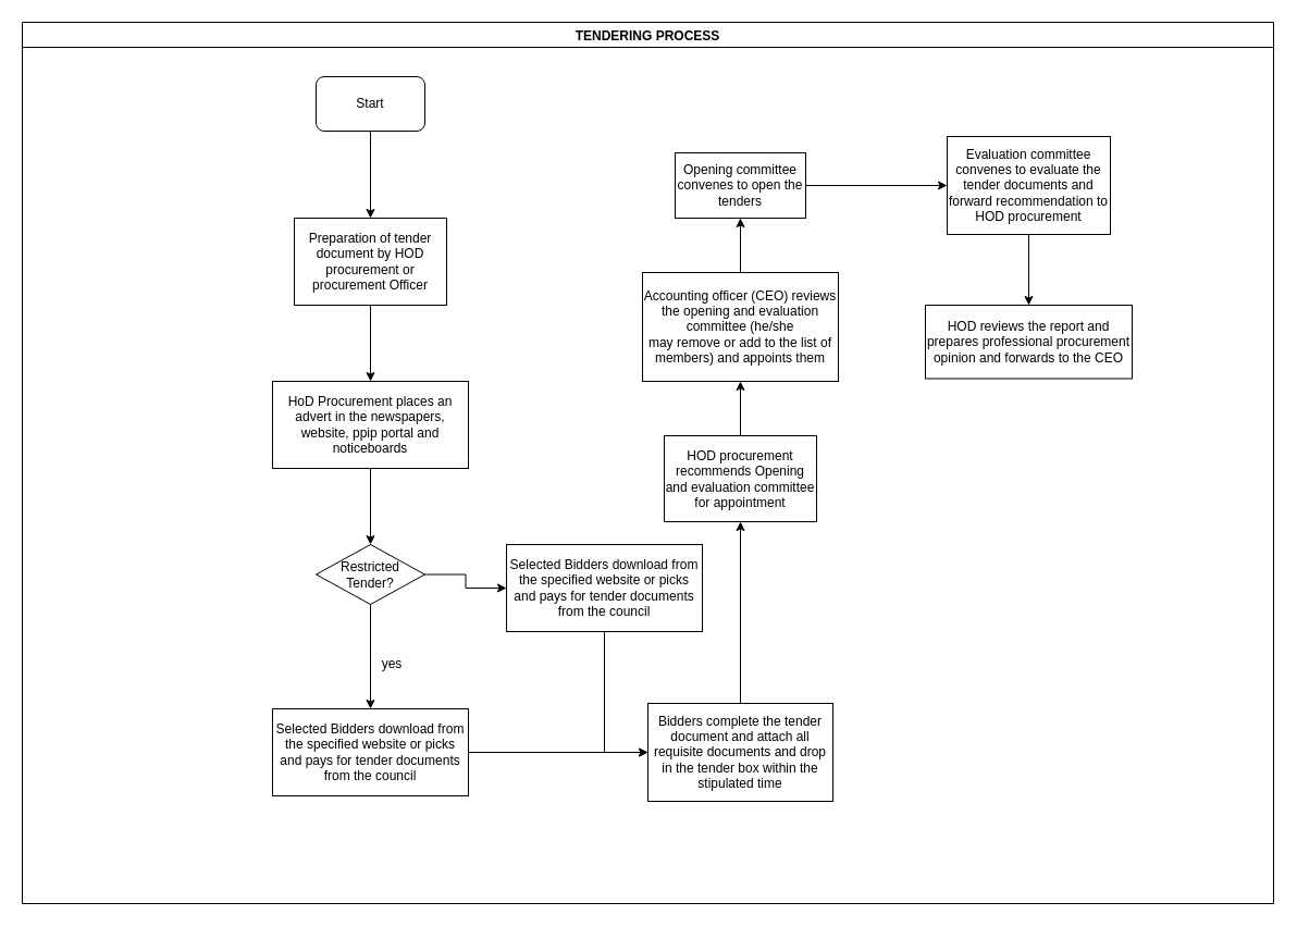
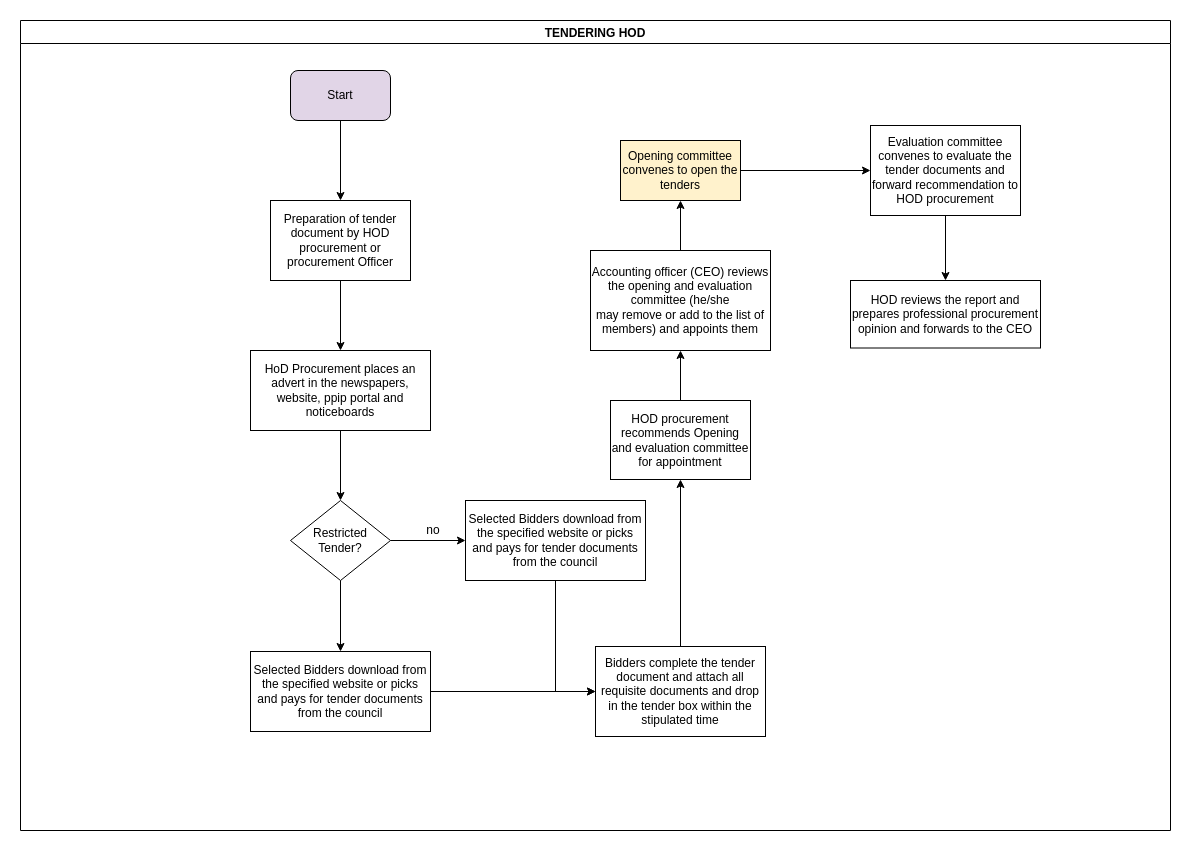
- <mxCell id="2" value="TENDERING PROCESS" style="swimlane;" vertex="1" parent="1"><mxGeometry x="20" y="20" width="1150" height="810" as="geometry" /></mxCell>
+ <mxCell id="2" value="TENDERING HOD" style="swimlane;" vertex="1" parent="1"><mxGeometry x="20" y="20" width="1150" height="810" as="geometry" /></mxCell>
- <mxCell id="3" value="Start" style="rounded=1;whiteSpace=wrap;html=1;" vertex="1" parent="2"><mxGeometry x="270" y="50" width="100" height="50" as="geometry" /></mxCell>
+ <mxCell id="3" value="Start" style="rounded=1;whiteSpace=wrap;html=1;fillColor=#e1d5e7;" vertex="1" parent="2"><mxGeometry x="270" y="50" width="100" height="50" as="geometry" /></mxCell>
- <mxCell id="17" value="Opening committee convenes to open the tenders" style="whiteSpace=wrap;html=1;rounded=0;" vertex="1" parent="2"><mxGeometry x="600" y="120" width="120" height="60" as="geometry" /></mxCell>
+ <mxCell id="17" value="Opening committee convenes to open the tenders" style="whiteSpace=wrap;html=1;rounded=0;fillColor=#fff2cc;" vertex="1" parent="2"><mxGeometry x="600" y="120" width="120" height="60" as="geometry" /></mxCell>
- <mxCell id="6" value="Restricted Tender?" style="rhombus;whiteSpace=wrap;html=1;" vertex="1" parent="2"><mxGeometry x="270" y="480" width="100" height="55" as="geometry" /></mxCell>
+ <mxCell id="6" value="Restricted Tender?" style="rhombus;whiteSpace=wrap;html=1;" vertex="1" parent="2"><mxGeometry x="270" y="480" width="100" height="80" as="geometry" /></mxCell>
+ <mxCell id="25" value="no" style="text;html=1;strokeColor=none;fillColor=none;align=center;verticalAlign=middle;whiteSpace=wrap;rounded=0;" vertex="1" parent="1"><mxGeometry x="413" y="520" width="40" height="20" as="geometry" /></mxCell>
- <mxCell id="9" value="yes" style="text;html=1;strokeColor=none;fillColor=none;align=center;verticalAlign=middle;whiteSpace=wrap;rounded=0;" vertex="1" parent="2"><mxGeometry x="320" y="580" width="40" height="20" as="geometry" /></mxCell>
